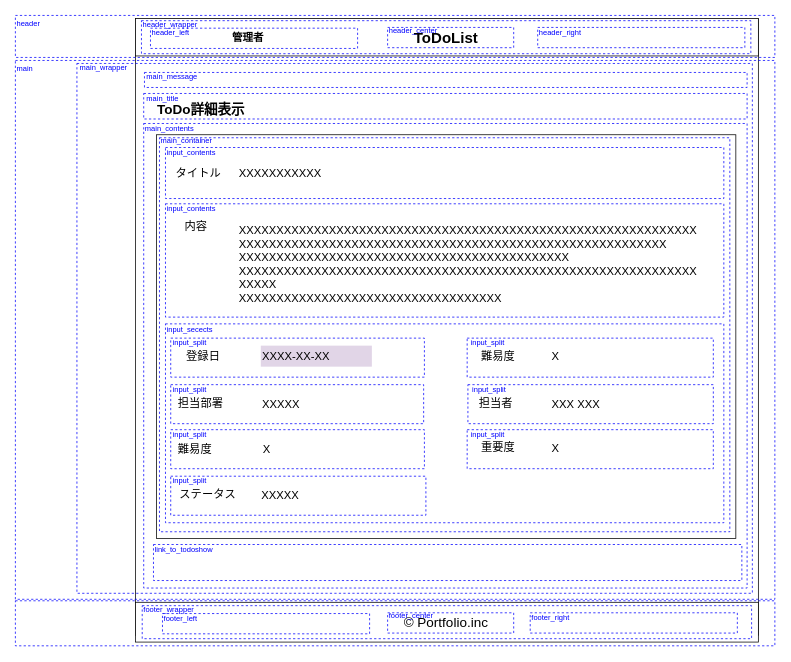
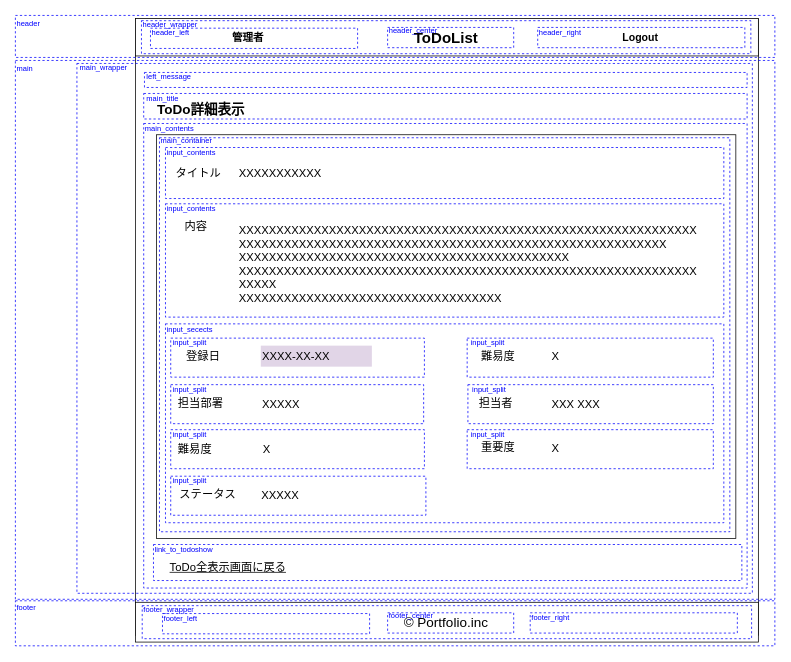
+ <mxCell id="8" value="&lt;span style=&quot;font-size: 14px&quot;&gt;&lt;b style=&quot;font-size: 14px&quot;&gt;Logout&lt;/b&gt;&lt;/span&gt;" style="text;html=1;strokeColor=none;fillColor=none;align=center;verticalAlign=middle;whiteSpace=wrap;rounded=0;fontSize=14;" vertex="1" parent="1"><mxGeometry x="803" y="39" width="100" height="20" as="geometry" /></mxCell>
- <mxCell id="29" value="main_message" style="text;html=1;strokeColor=none;fillColor=none;align=left;verticalAlign=middle;whiteSpace=wrap;rounded=0;dashed=1;fontColor=#0000FF;fontSize=10;" vertex="1" parent="1"><mxGeometry x="193" y="93" width="80" height="16" as="geometry" /></mxCell>
+ <mxCell id="29" value="left_message" style="text;html=1;strokeColor=none;fillColor=none;align=left;verticalAlign=middle;whiteSpace=wrap;rounded=0;dashed=1;fontColor=#0000FF;fontSize=10;" vertex="1" parent="1"><mxGeometry x="193" y="93" width="80" height="16" as="geometry" /></mxCell>
+ <mxCell id="16" value="ToDo全表示画面に戻る" style="text;html=1;strokeColor=none;fillColor=none;align=left;verticalAlign=middle;whiteSpace=wrap;rounded=0;fontSize=15;fontStyle=4" vertex="1" parent="1"><mxGeometry x="224" y="745" width="376" height="20" as="geometry" /></mxCell>
+ <mxCell id="25" value="footer" style="text;html=1;strokeColor=none;fillColor=none;align=left;verticalAlign=middle;whiteSpace=wrap;rounded=0;dashed=1;fontSize=10;fontColor=#0000FF;" vertex="1" parent="1"><mxGeometry x="20" y="799" width="40" height="20" as="geometry" /></mxCell>
